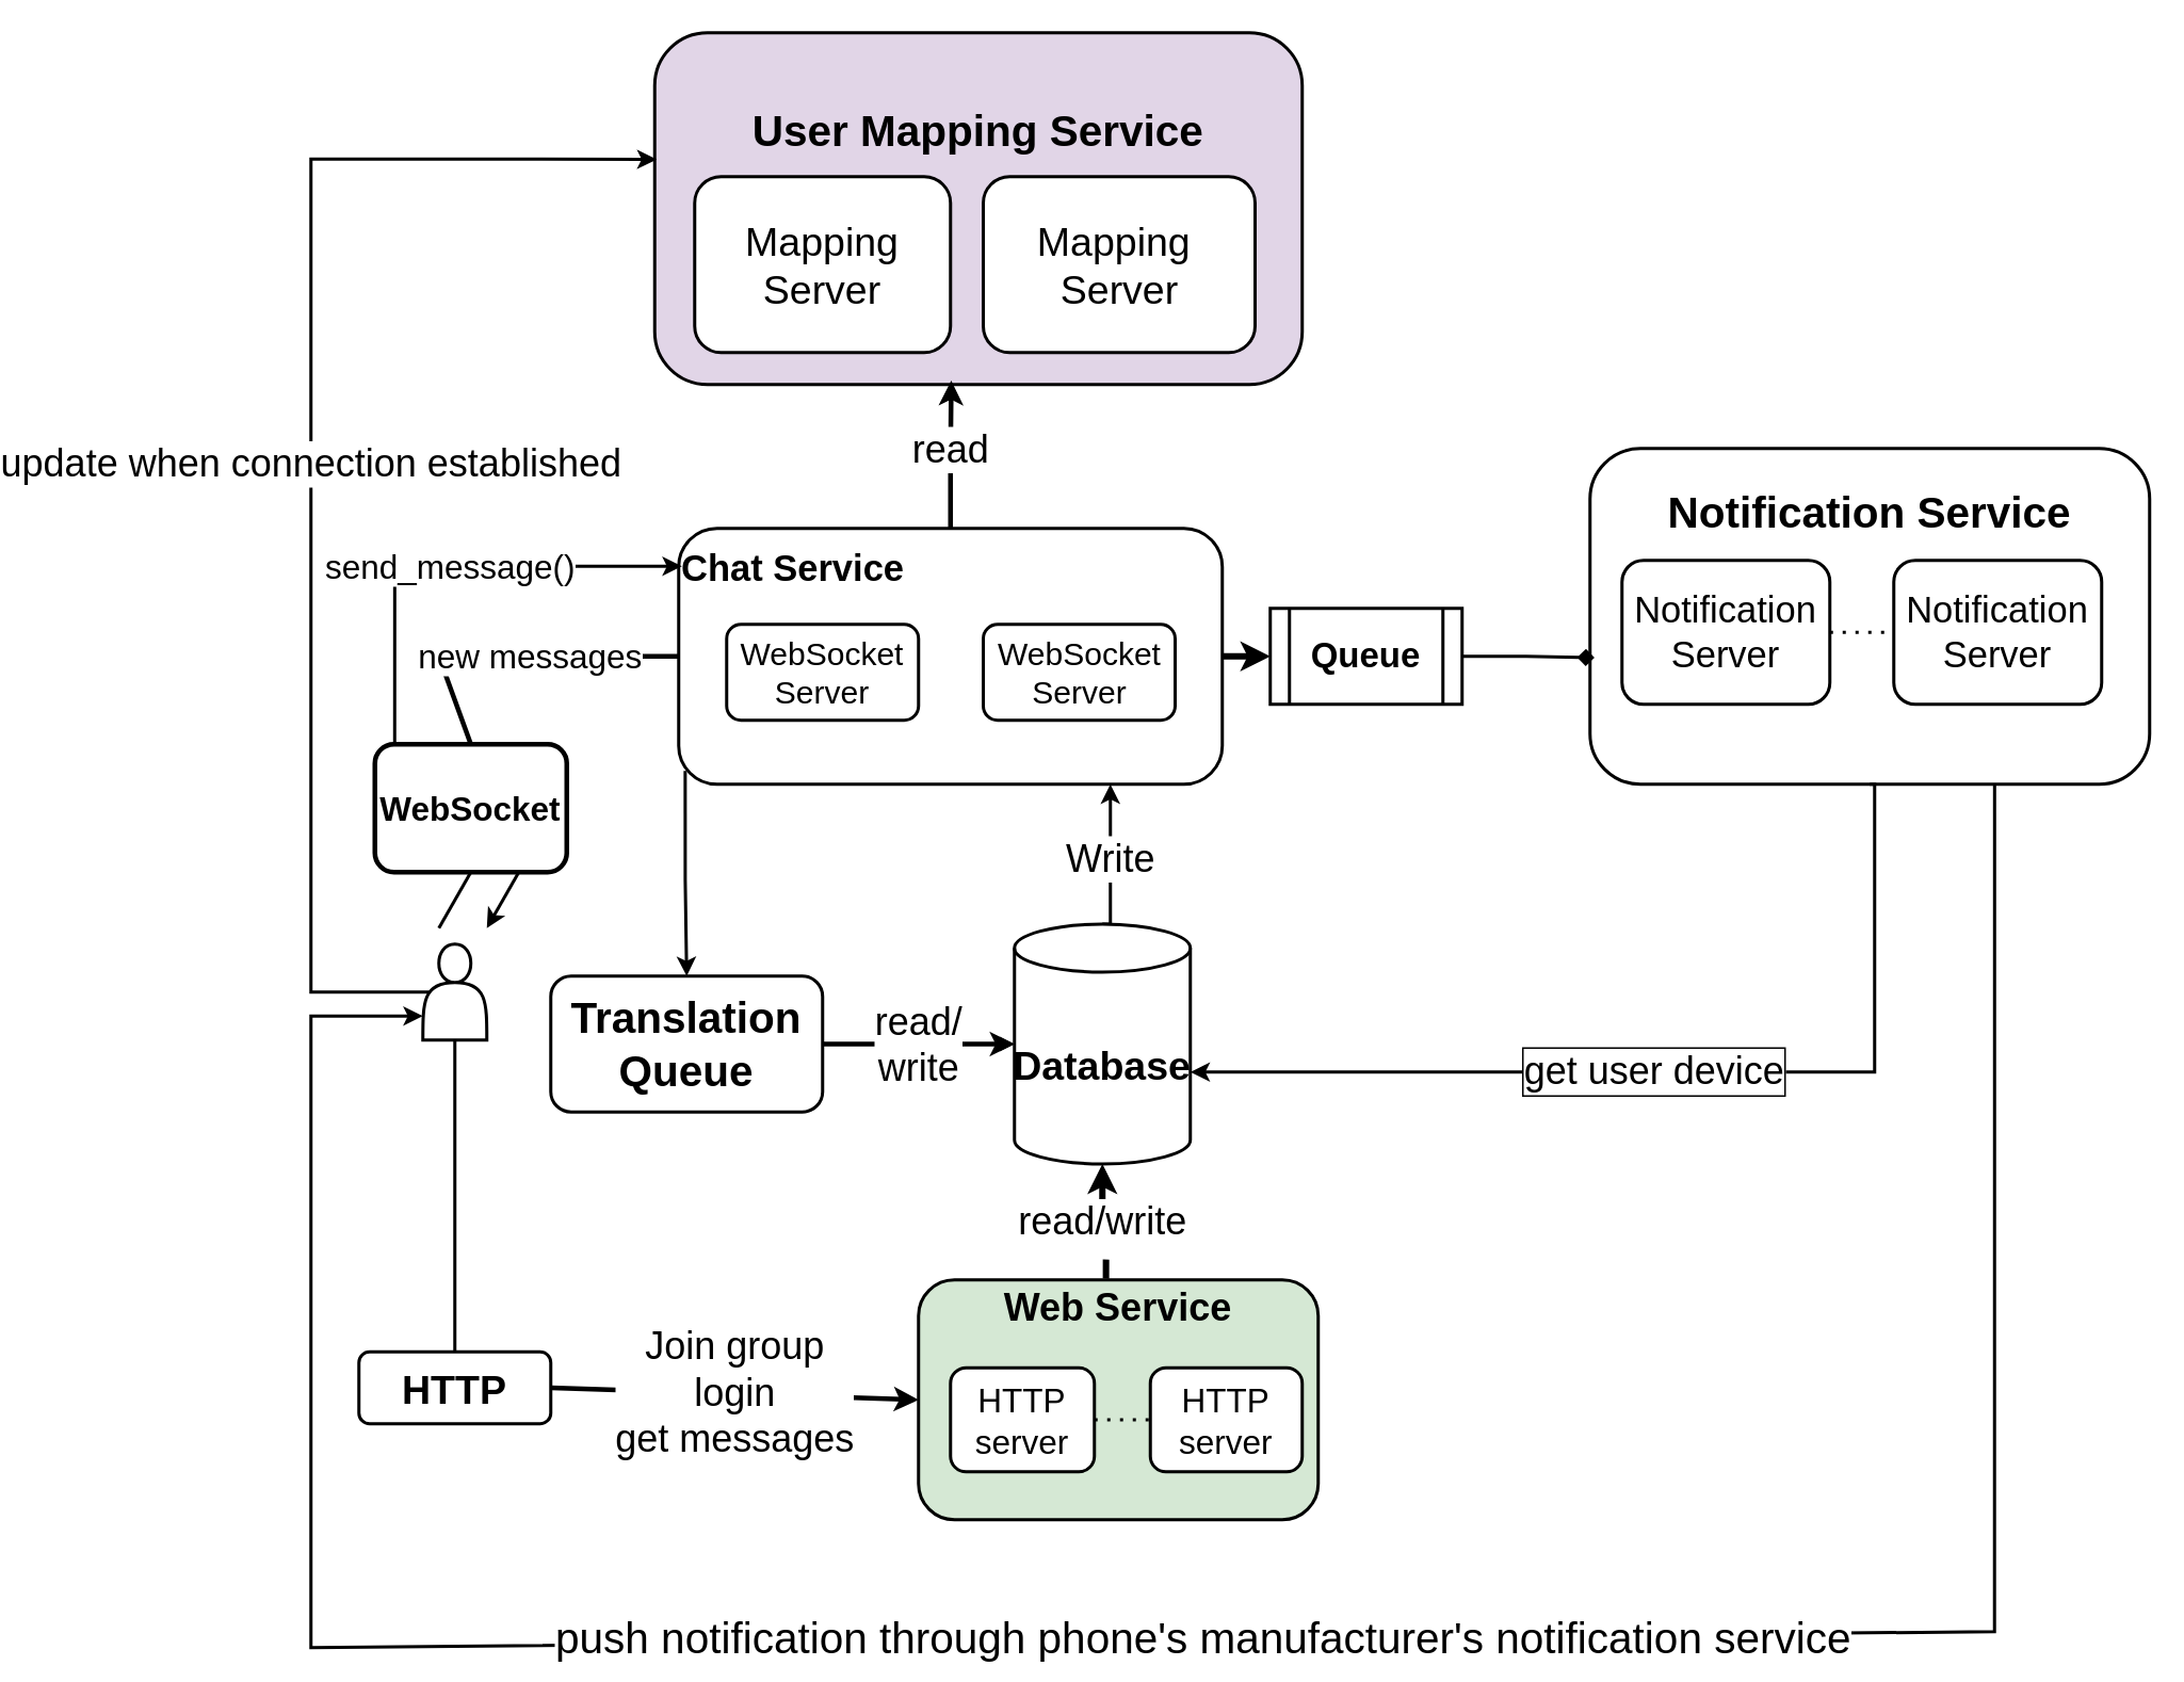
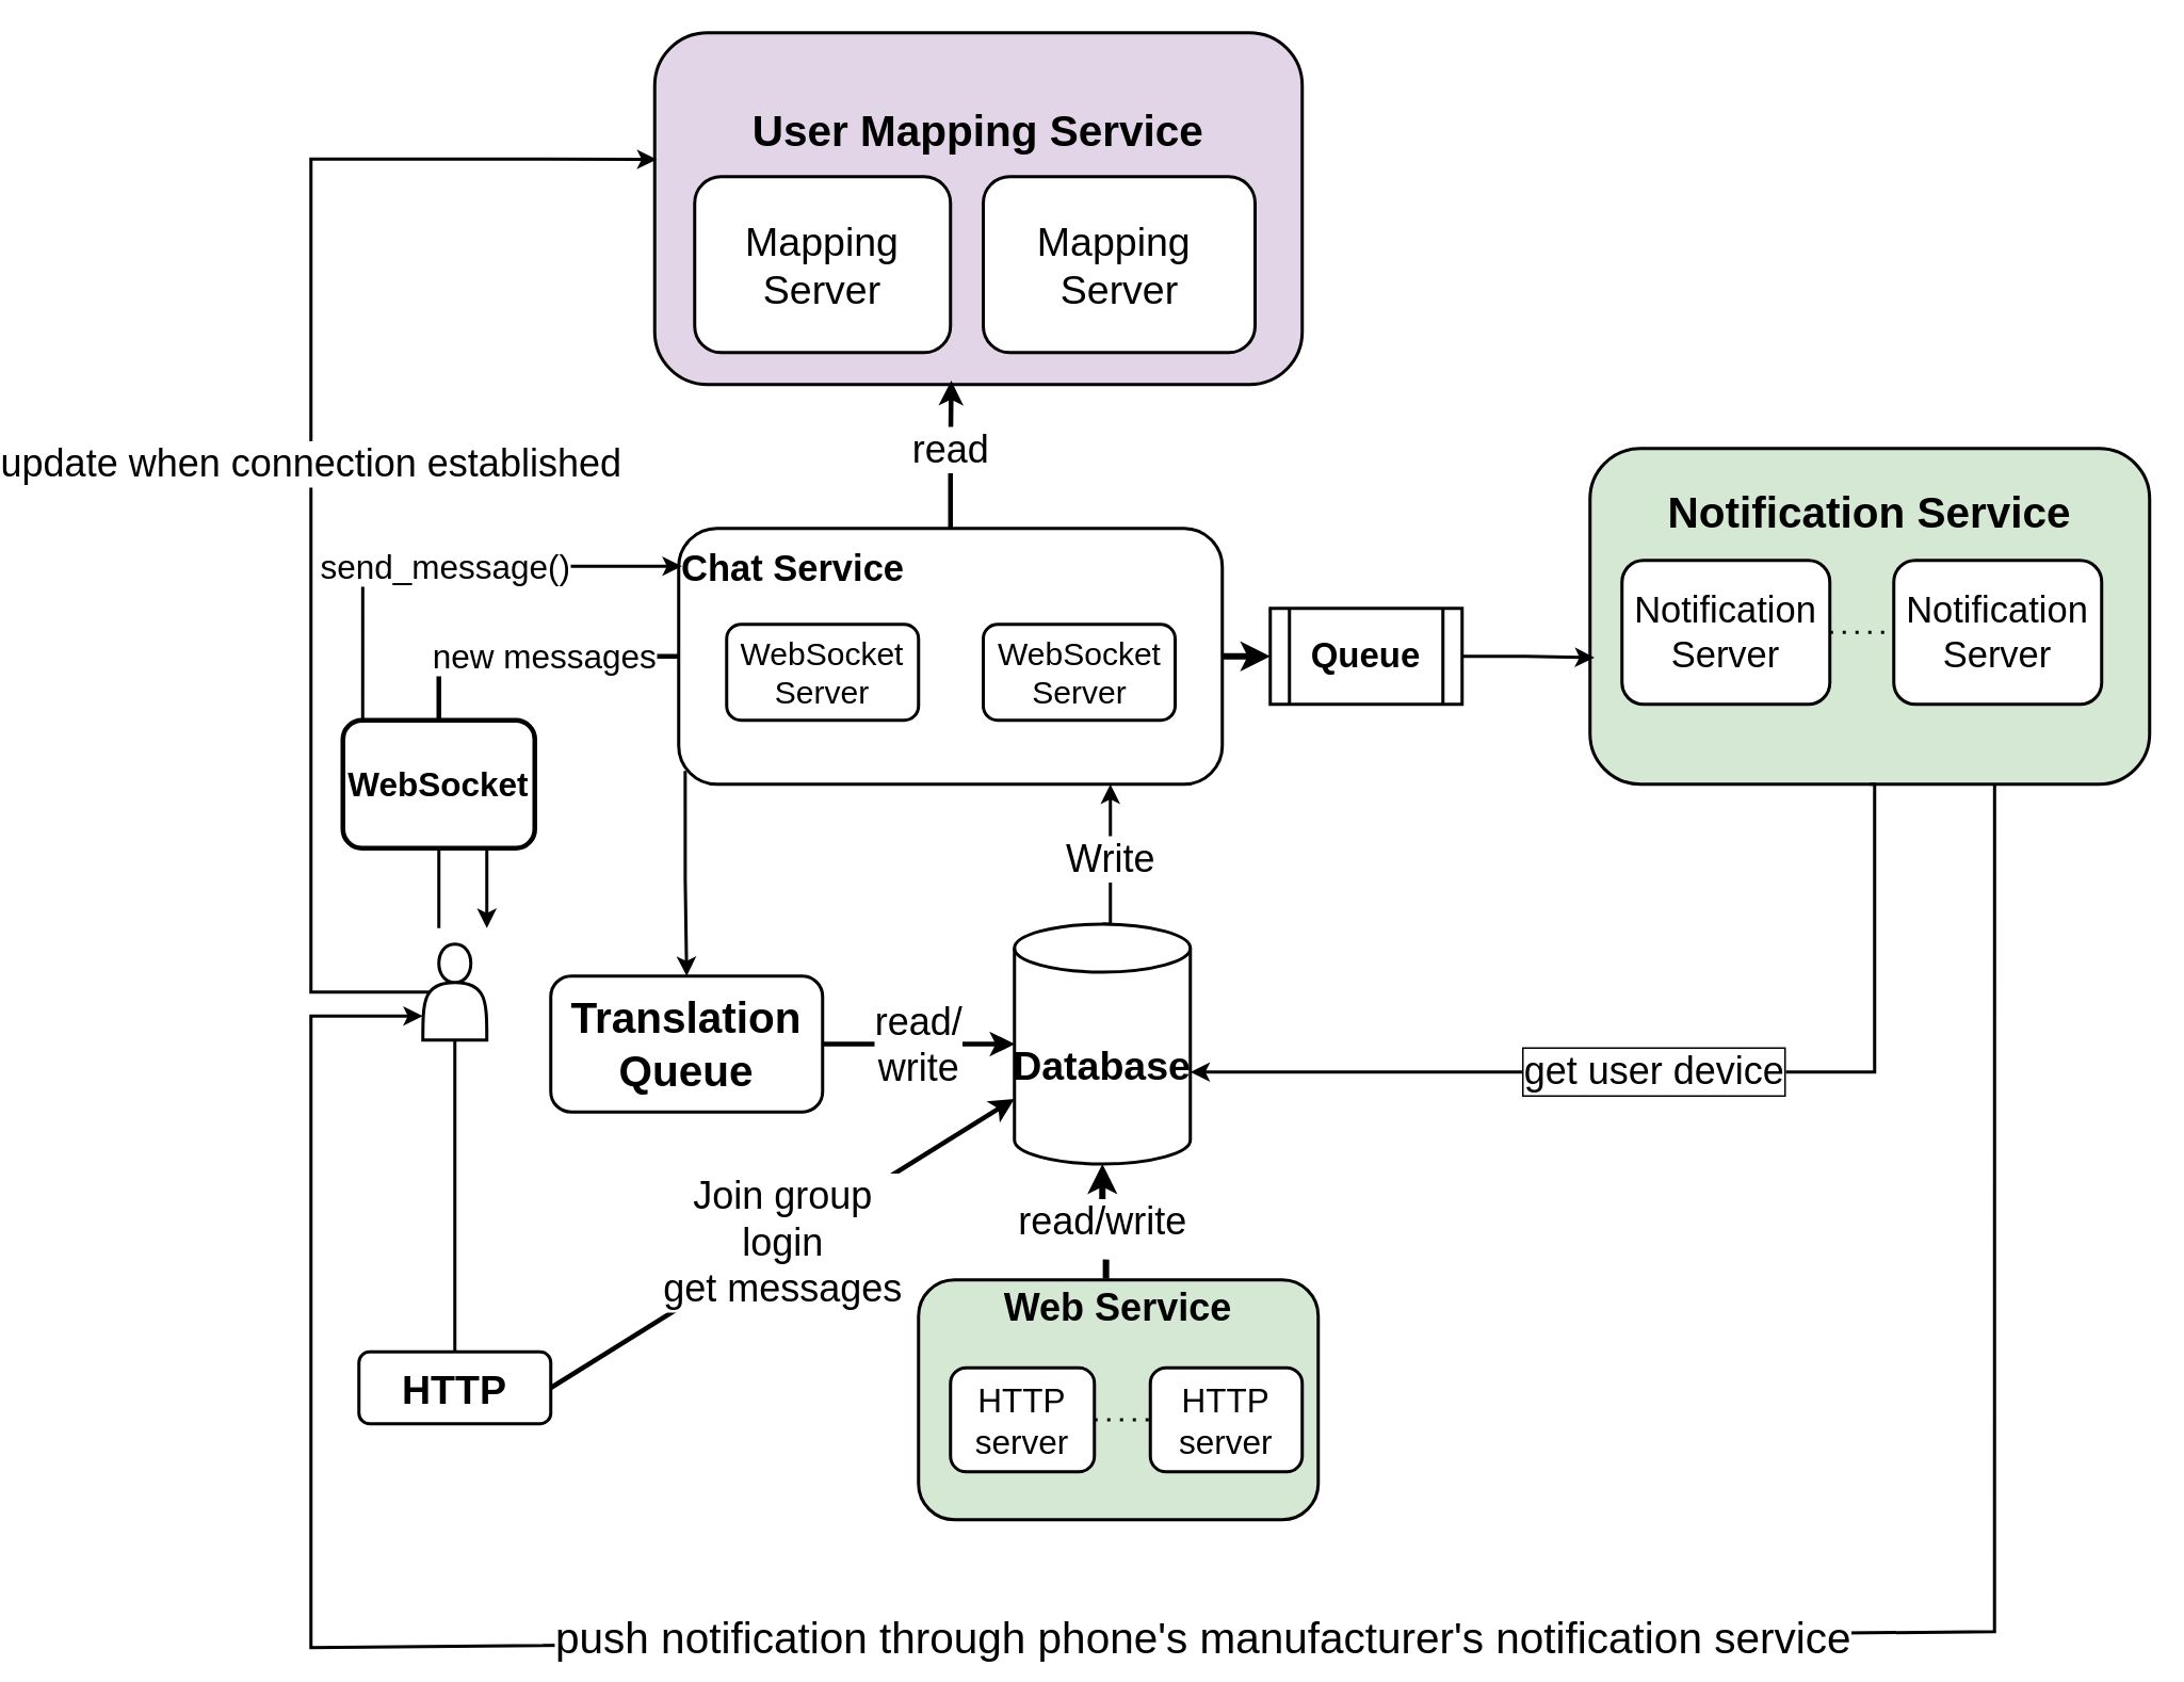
- <mxCell id="10" value="Notification Service&lt;div style=&quot;font-size: 27px;&quot;&gt;&lt;br style=&quot;font-size: 27px;&quot;&gt;&lt;/div&gt;&lt;div style=&quot;font-size: 27px;&quot;&gt;&lt;br style=&quot;font-size: 27px;&quot;&gt;&lt;/div&gt;&lt;div style=&quot;font-size: 27px;&quot;&gt;&lt;br style=&quot;font-size: 27px;&quot;&gt;&lt;/div&gt;&lt;div style=&quot;font-size: 27px;&quot;&gt;&lt;br style=&quot;font-size: 27px;&quot;&gt;&lt;/div&gt;" style="rounded=1;whiteSpace=wrap;html=1;fontSize=27;fontStyle=1;strokeWidth=2;" vertex="1" parent="1"><mxGeometry x="820" y="280" width="350" height="210" as="geometry" /></mxCell>
+ <mxCell id="10" value="Notification Service&lt;div style=&quot;font-size: 27px;&quot;&gt;&lt;br style=&quot;font-size: 27px;&quot;&gt;&lt;/div&gt;&lt;div style=&quot;font-size: 27px;&quot;&gt;&lt;br style=&quot;font-size: 27px;&quot;&gt;&lt;/div&gt;&lt;div style=&quot;font-size: 27px;&quot;&gt;&lt;br style=&quot;font-size: 27px;&quot;&gt;&lt;/div&gt;&lt;div style=&quot;font-size: 27px;&quot;&gt;&lt;br style=&quot;font-size: 27px;&quot;&gt;&lt;/div&gt;" style="rounded=1;whiteSpace=wrap;html=1;fontSize=27;fontStyle=1;strokeWidth=2;fillColor=#d5e8d4;" vertex="1" parent="1"><mxGeometry x="820" y="280" width="350" height="210" as="geometry" /></mxCell>
- <mxCell id="13" value="" style="edgeStyle=orthogonalEdgeStyle;rounded=0;orthogonalLoop=1;jettySize=auto;html=1;strokeWidth=2;entryX=0.008;entryY=0.623;entryDx=0;entryDy=0;entryPerimeter=0;endArrow=diamond;" edge="1" parent="1" source="14" target="10"><mxGeometry relative="1" as="geometry"><mxPoint x="740" y="410" as="targetPoint" /><Array as="points" /></mxGeometry></mxCell>
+ <mxCell id="13" value="" style="edgeStyle=orthogonalEdgeStyle;rounded=0;orthogonalLoop=1;jettySize=auto;html=1;strokeWidth=2;entryX=0.008;entryY=0.623;entryDx=0;entryDy=0;entryPerimeter=0;" edge="1" parent="1" source="14" target="10"><mxGeometry relative="1" as="geometry"><mxPoint x="740" y="410" as="targetPoint" /><Array as="points" /></mxGeometry></mxCell>
- <mxCell id="24" value="WebSocket" style="rounded=1;whiteSpace=wrap;html=1;fontSize=21;fontStyle=1;strokeWidth=3;" vertex="1" parent="1"><mxGeometry x="60" y="465" width="120" height="80" as="geometry" /></mxCell>
+ <mxCell id="24" value="WebSocket" style="rounded=1;whiteSpace=wrap;html=1;fontSize=21;fontStyle=1;strokeWidth=3;" vertex="1" parent="1"><mxGeometry x="40" y="450" width="120" height="80" as="geometry" /></mxCell>
- <mxCell id="33" value="Join group&lt;div style=&quot;font-size: 24px;&quot;&gt;login&lt;/div&gt;&lt;div style=&quot;font-size: 24px;&quot;&gt;get messages&lt;/div&gt;" style="endArrow=classic;html=1;rounded=0;entryX=0;entryY=0.5;entryDx=0;entryDy=0;exitX=1;exitY=0.5;exitDx=0;exitDy=0;fontSize=24;strokeWidth=3;" edge="1" parent="1" source="31" target="19"><mxGeometry width="50" height="50" relative="1" as="geometry"><mxPoint x="440" y="660" as="sourcePoint" /><mxPoint x="490" y="610" as="targetPoint" /></mxGeometry></mxCell>
+ <mxCell id="33" value="Join group&lt;div style=&quot;font-size: 24px;&quot;&gt;login&lt;/div&gt;&lt;div style=&quot;font-size: 24px;&quot;&gt;get messages&lt;/div&gt;" style="endArrow=classic;html=1;rounded=0;exitX=1;exitY=0.5;exitDx=0;exitDy=0;fontSize=24;strokeWidth=3;" edge="1" parent="1" source="31" target="16"><mxGeometry width="50" height="50" relative="1" as="geometry"><mxPoint x="440" y="660" as="sourcePoint" /><mxPoint x="490" y="610" as="targetPoint" /></mxGeometry></mxCell>
